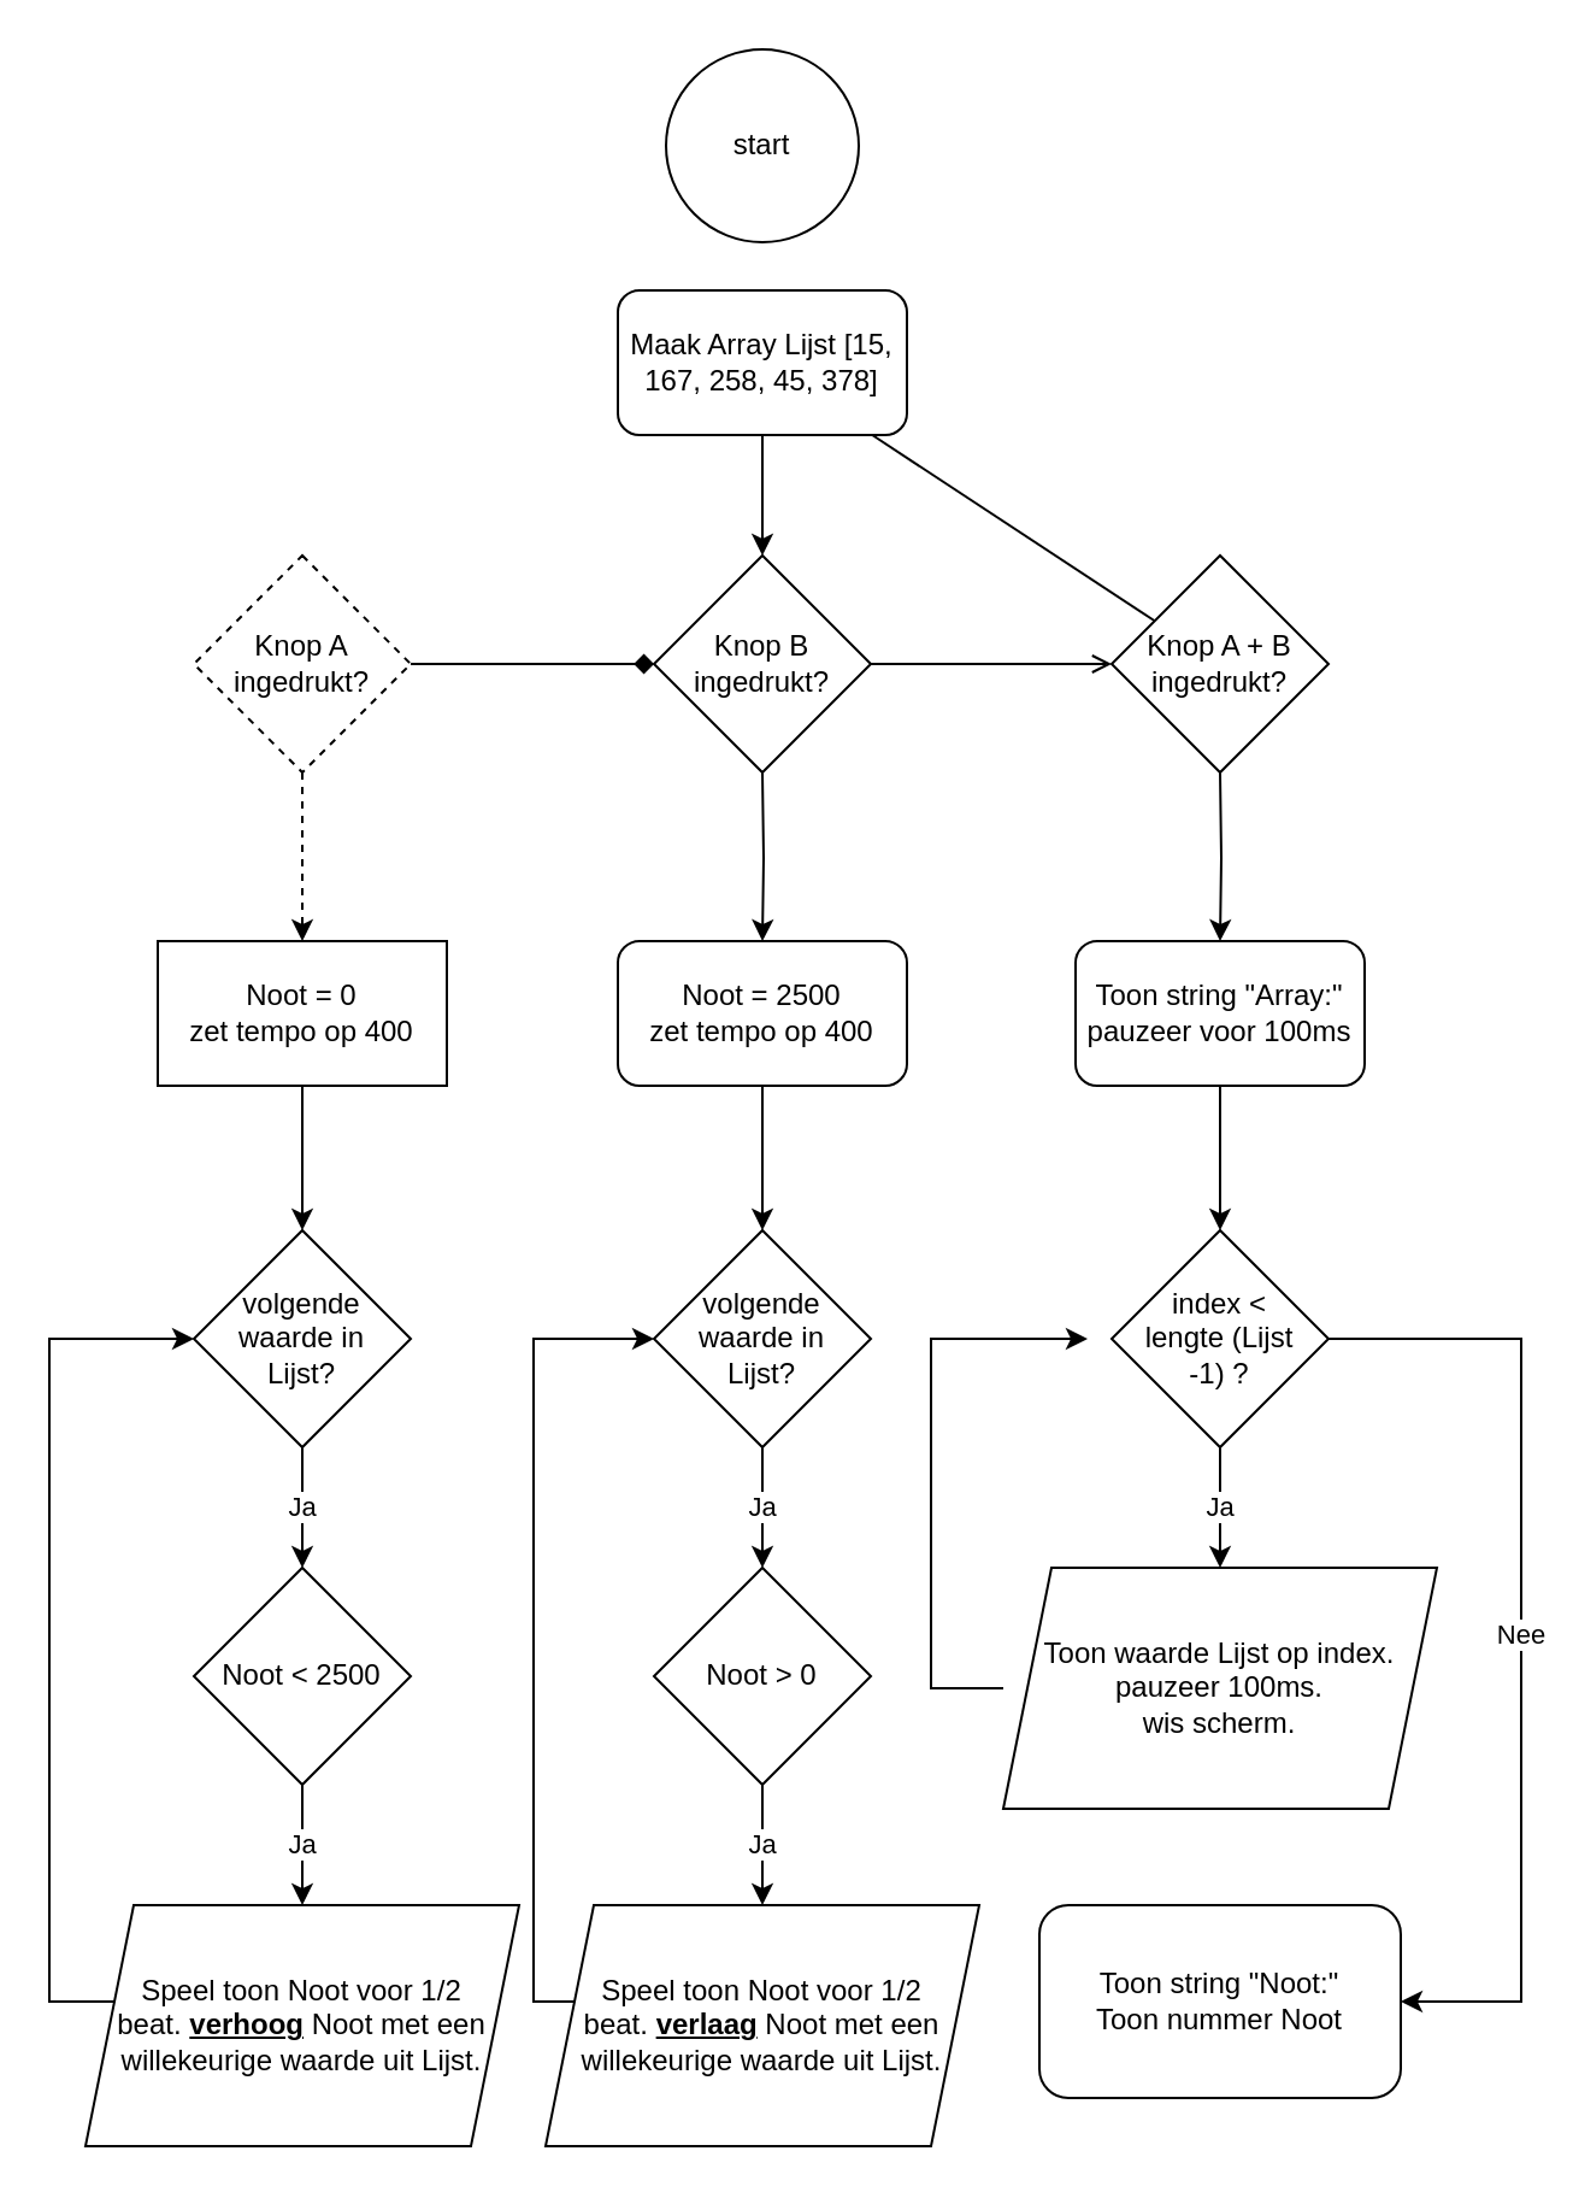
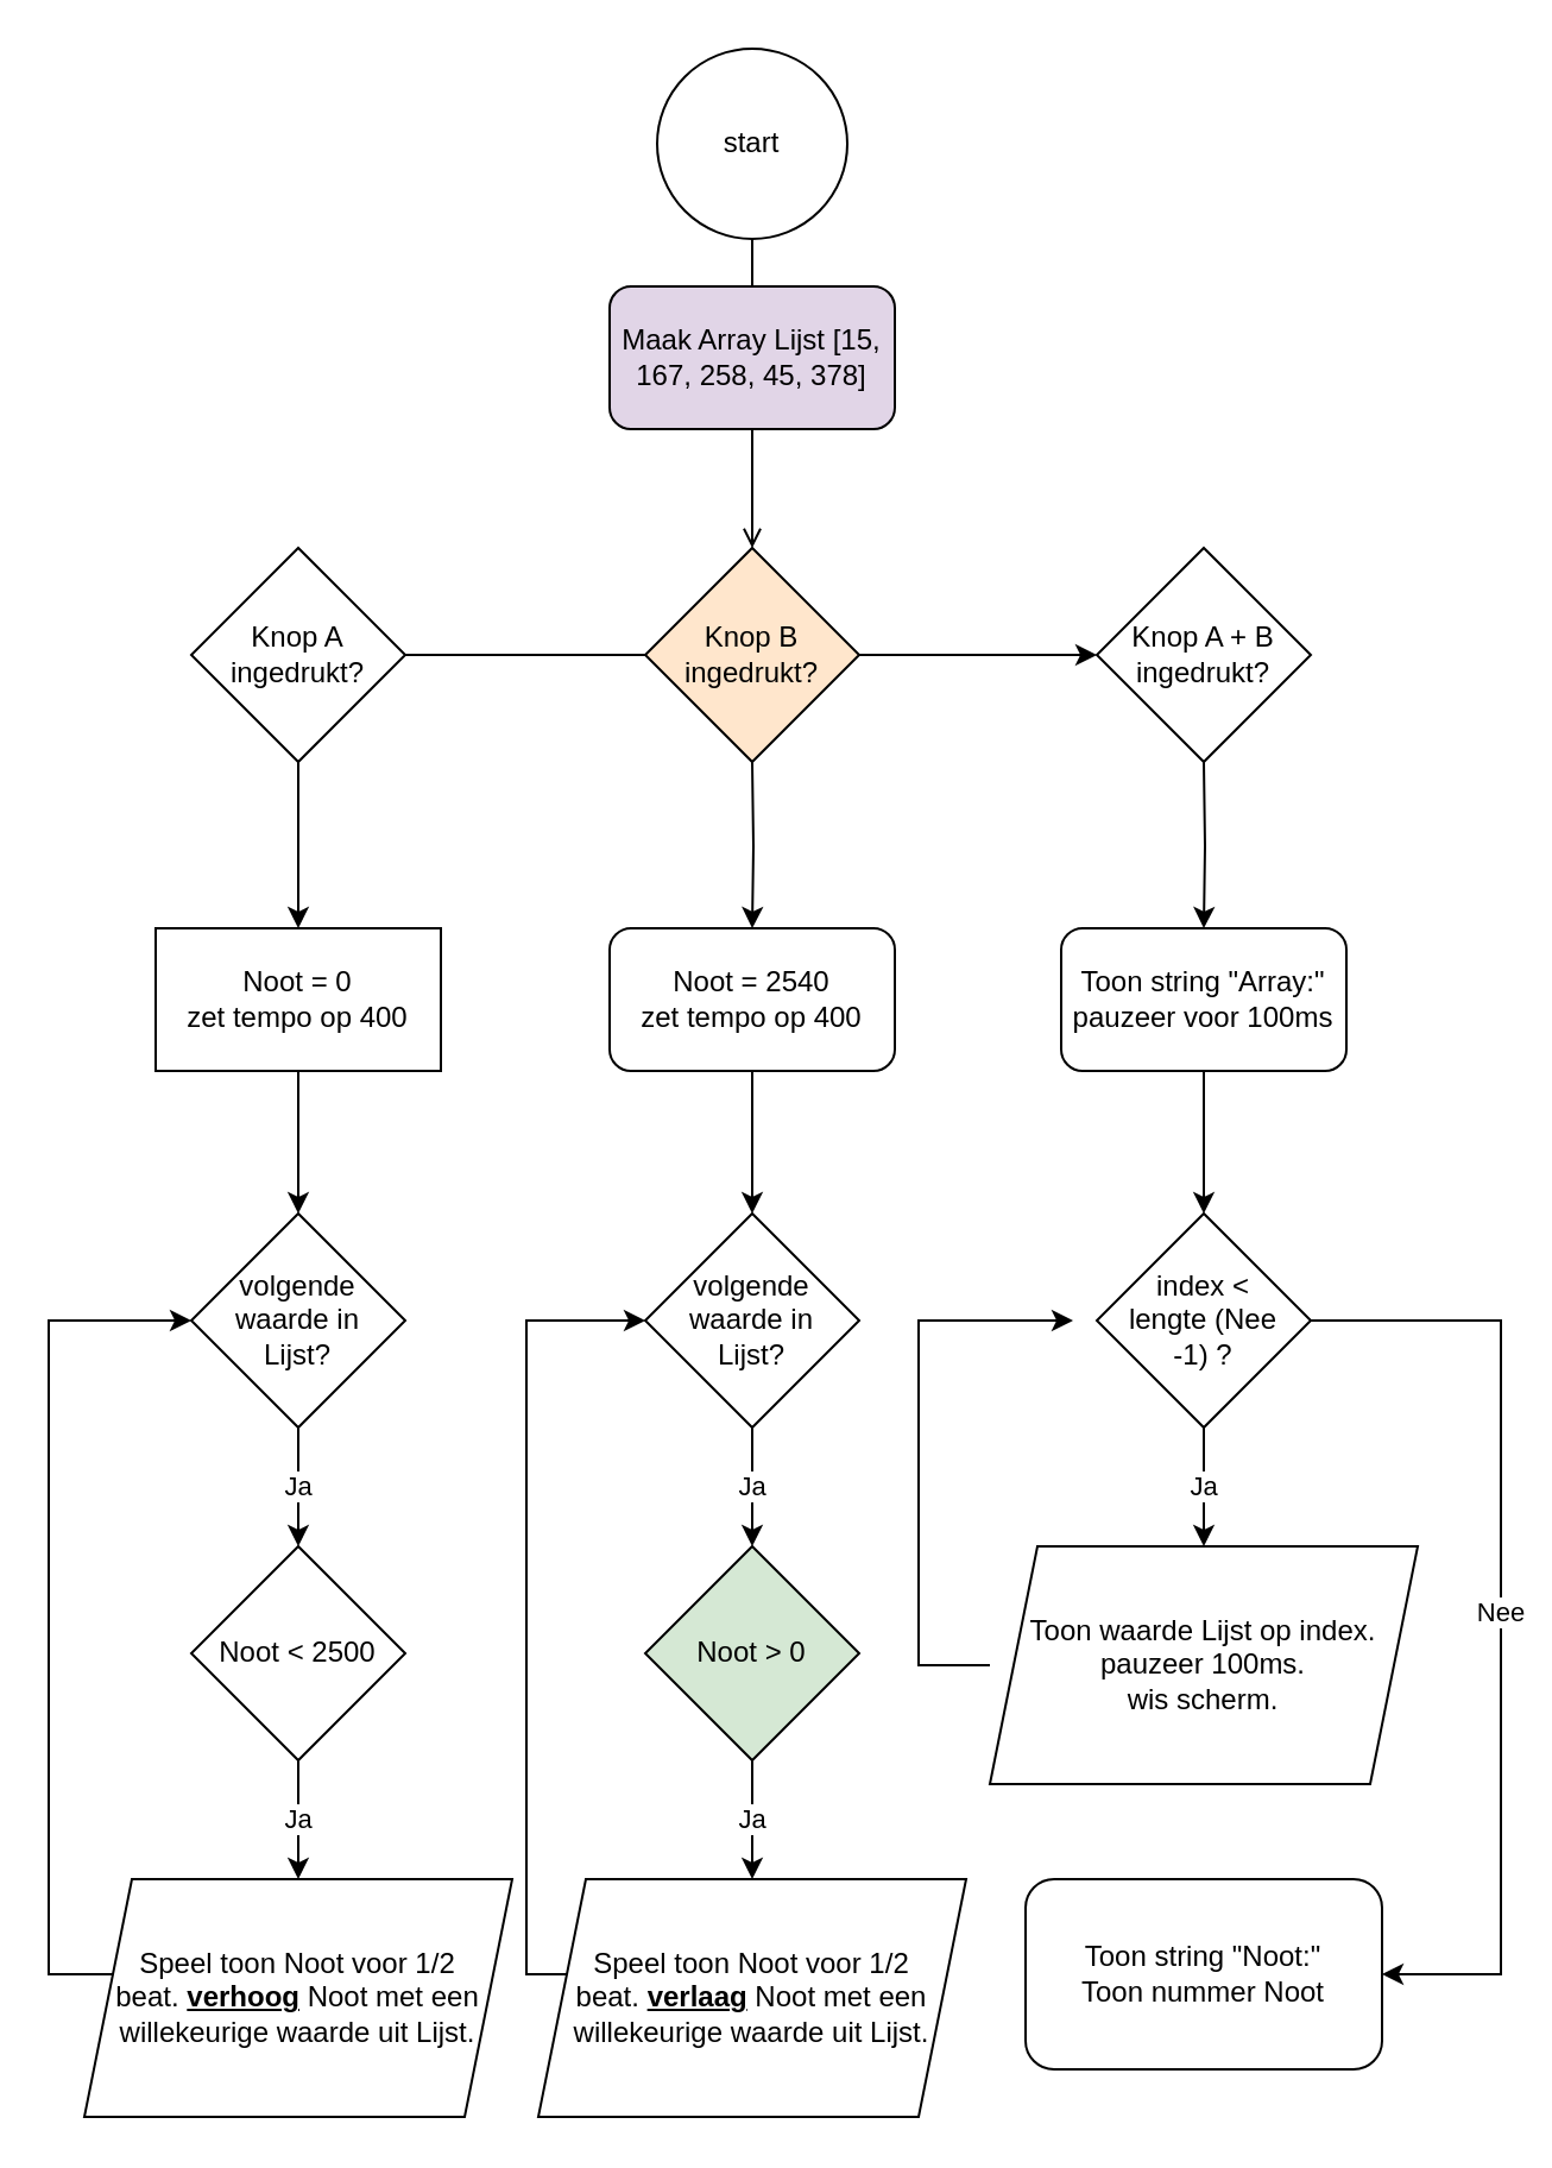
- <mxCell id="12" value="Maak Array Lijst [15, 167, 258, 45, 378]" style="rounded=1;whiteSpace=wrap;html=1;" vertex="1" parent="1"><mxGeometry x="256" y="120" width="120" height="60" as="geometry" /></mxCell>
+ <mxCell id="12" value="Maak Array Lijst [15, 167, 258, 45, 378]" style="rounded=1;whiteSpace=wrap;html=1;fillColor=#e1d5e7;" vertex="1" parent="1"><mxGeometry x="256" y="120" width="120" height="60" as="geometry" /></mxCell>
- <mxCell id="8" value="" style="endArrow=none;html=1;" edge="1" parent="1" source="12" target="26"><mxGeometry width="50" height="50" relative="1" as="geometry"><mxPoint x="316" y="195" as="sourcePoint" /><mxPoint x="332" y="140" as="targetPoint" /></mxGeometry></mxCell>
+ <mxCell id="8" value="" style="endArrow=none;html=1;entryX=0.5;entryY=1;entryDx=0;entryDy=0;" edge="1" parent="1" source="12" target="2"><mxGeometry width="50" height="50" relative="1" as="geometry"><mxPoint x="316" y="195" as="sourcePoint" /><mxPoint x="332" y="140" as="targetPoint" /></mxGeometry></mxCell>
- <mxCell id="11" style="edgeStyle=orthogonalEdgeStyle;rounded=0;orthogonalLoop=1;jettySize=auto;html=1;entryX=0.5;entryY=0;entryDx=0;entryDy=0;" edge="1" parent="1" source="12" target="6"><mxGeometry relative="1" as="geometry" /></mxCell>
+ <mxCell id="11" style="edgeStyle=orthogonalEdgeStyle;rounded=0;orthogonalLoop=1;jettySize=auto;html=1;entryX=0.5;entryY=0;entryDx=0;entryDy=0;endArrow=open;" edge="1" parent="1" source="12" target="6"><mxGeometry relative="1" as="geometry" /></mxCell>
- <mxCell id="4" value="Knop A ingedrukt?" style="rhombus;whiteSpace=wrap;html=1;dashed=1;" vertex="1" parent="1"><mxGeometry x="80" y="230" width="90" height="90" as="geometry" /></mxCell>
+ <mxCell id="4" value="Knop A ingedrukt?" style="rhombus;whiteSpace=wrap;html=1;" vertex="1" parent="1"><mxGeometry x="80" y="230" width="90" height="90" as="geometry" /></mxCell>
- <mxCell id="7" value="" style="endArrow=diamond;html=1;exitX=1;exitY=0.5;exitDx=0;exitDy=0;entryX=0;entryY=0.5;entryDx=0;entryDy=0;" edge="1" parent="1" source="4" target="6"><mxGeometry width="50" height="50" relative="1" as="geometry"><mxPoint x="311" y="290" as="sourcePoint" /><mxPoint x="361" y="240" as="targetPoint" /></mxGeometry></mxCell>
+ <mxCell id="7" value="" style="endArrow=none;html=1;exitX=1;exitY=0.5;exitDx=0;exitDy=0;entryX=0;entryY=0.5;entryDx=0;entryDy=0;" edge="1" parent="1" source="4" target="6"><mxGeometry width="50" height="50" relative="1" as="geometry"><mxPoint x="311" y="290" as="sourcePoint" /><mxPoint x="361" y="240" as="targetPoint" /></mxGeometry></mxCell>
- <mxCell id="6" value="Knop B ingedrukt?" style="rhombus;whiteSpace=wrap;html=1;" vertex="1" parent="1"><mxGeometry x="271" y="230" width="90" height="90" as="geometry" /></mxCell>
+ <mxCell id="6" value="Knop B ingedrukt?" style="rhombus;whiteSpace=wrap;html=1;fillColor=#ffe6cc;" vertex="1" parent="1"><mxGeometry x="271" y="230" width="90" height="90" as="geometry" /></mxCell>
- <mxCell id="5" style="edgeStyle=orthogonalEdgeStyle;rounded=0;orthogonalLoop=1;jettySize=auto;html=1;entryX=0;entryY=0.5;entryDx=0;entryDy=0;endArrow=open;" edge="1" parent="1" source="6" target="26"><mxGeometry relative="1" as="geometry"><mxPoint x="451" y="275" as="targetPoint" /></mxGeometry></mxCell>
+ <mxCell id="5" style="edgeStyle=orthogonalEdgeStyle;rounded=0;orthogonalLoop=1;jettySize=auto;html=1;entryX=0;entryY=0.5;entryDx=0;entryDy=0;" edge="1" parent="1" source="6" target="26"><mxGeometry relative="1" as="geometry"><mxPoint x="451" y="275" as="targetPoint" /></mxGeometry></mxCell>
- <mxCell id="3" style="edgeStyle=orthogonalEdgeStyle;rounded=0;orthogonalLoop=1;jettySize=auto;html=1;entryX=0.5;entryY=0;entryDx=0;entryDy=0;dashed=1;" edge="1" parent="1" source="4" target="10"><mxGeometry relative="1" as="geometry" /></mxCell>
+ <mxCell id="3" style="edgeStyle=orthogonalEdgeStyle;rounded=0;orthogonalLoop=1;jettySize=auto;html=1;entryX=0.5;entryY=0;entryDx=0;entryDy=0;" edge="1" parent="1" source="4" target="10"><mxGeometry relative="1" as="geometry" /></mxCell>
- <mxCell id="14" value="Noot = 2500&lt;br&gt;zet tempo op 400" style="rounded=1;whiteSpace=wrap;html=1;" vertex="1" parent="1"><mxGeometry x="256" y="390" width="120" height="60" as="geometry" /></mxCell>
+ <mxCell id="14" value="Noot = 2540&lt;br&gt;zet tempo op 400" style="rounded=1;whiteSpace=wrap;html=1;" vertex="1" parent="1"><mxGeometry x="256" y="390" width="120" height="60" as="geometry" /></mxCell>
- <mxCell id="32" value="index &amp;lt; lengte (Lijst -1) ?" style="rhombus;whiteSpace=wrap;html=1;spacingLeft=10;spacingRight=10;" vertex="1" parent="1"><mxGeometry x="461" y="510" width="90" height="90" as="geometry" /></mxCell>
+ <mxCell id="32" value="index &amp;lt; lengte (Nee -1) ?" style="rhombus;whiteSpace=wrap;html=1;spacingLeft=10;spacingRight=10;" vertex="1" parent="1"><mxGeometry x="461" y="510" width="90" height="90" as="geometry" /></mxCell>
- <mxCell id="24" value="Noot &amp;gt; 0" style="rhombus;whiteSpace=wrap;html=1;spacingLeft=10;spacingRight=10;" vertex="1" parent="1"><mxGeometry x="271" y="650" width="90" height="90" as="geometry" /></mxCell>
+ <mxCell id="24" value="Noot &amp;gt; 0" style="rhombus;whiteSpace=wrap;html=1;spacingLeft=10;spacingRight=10;fillColor=#d5e8d4;" vertex="1" parent="1"><mxGeometry x="271" y="650" width="90" height="90" as="geometry" /></mxCell>
